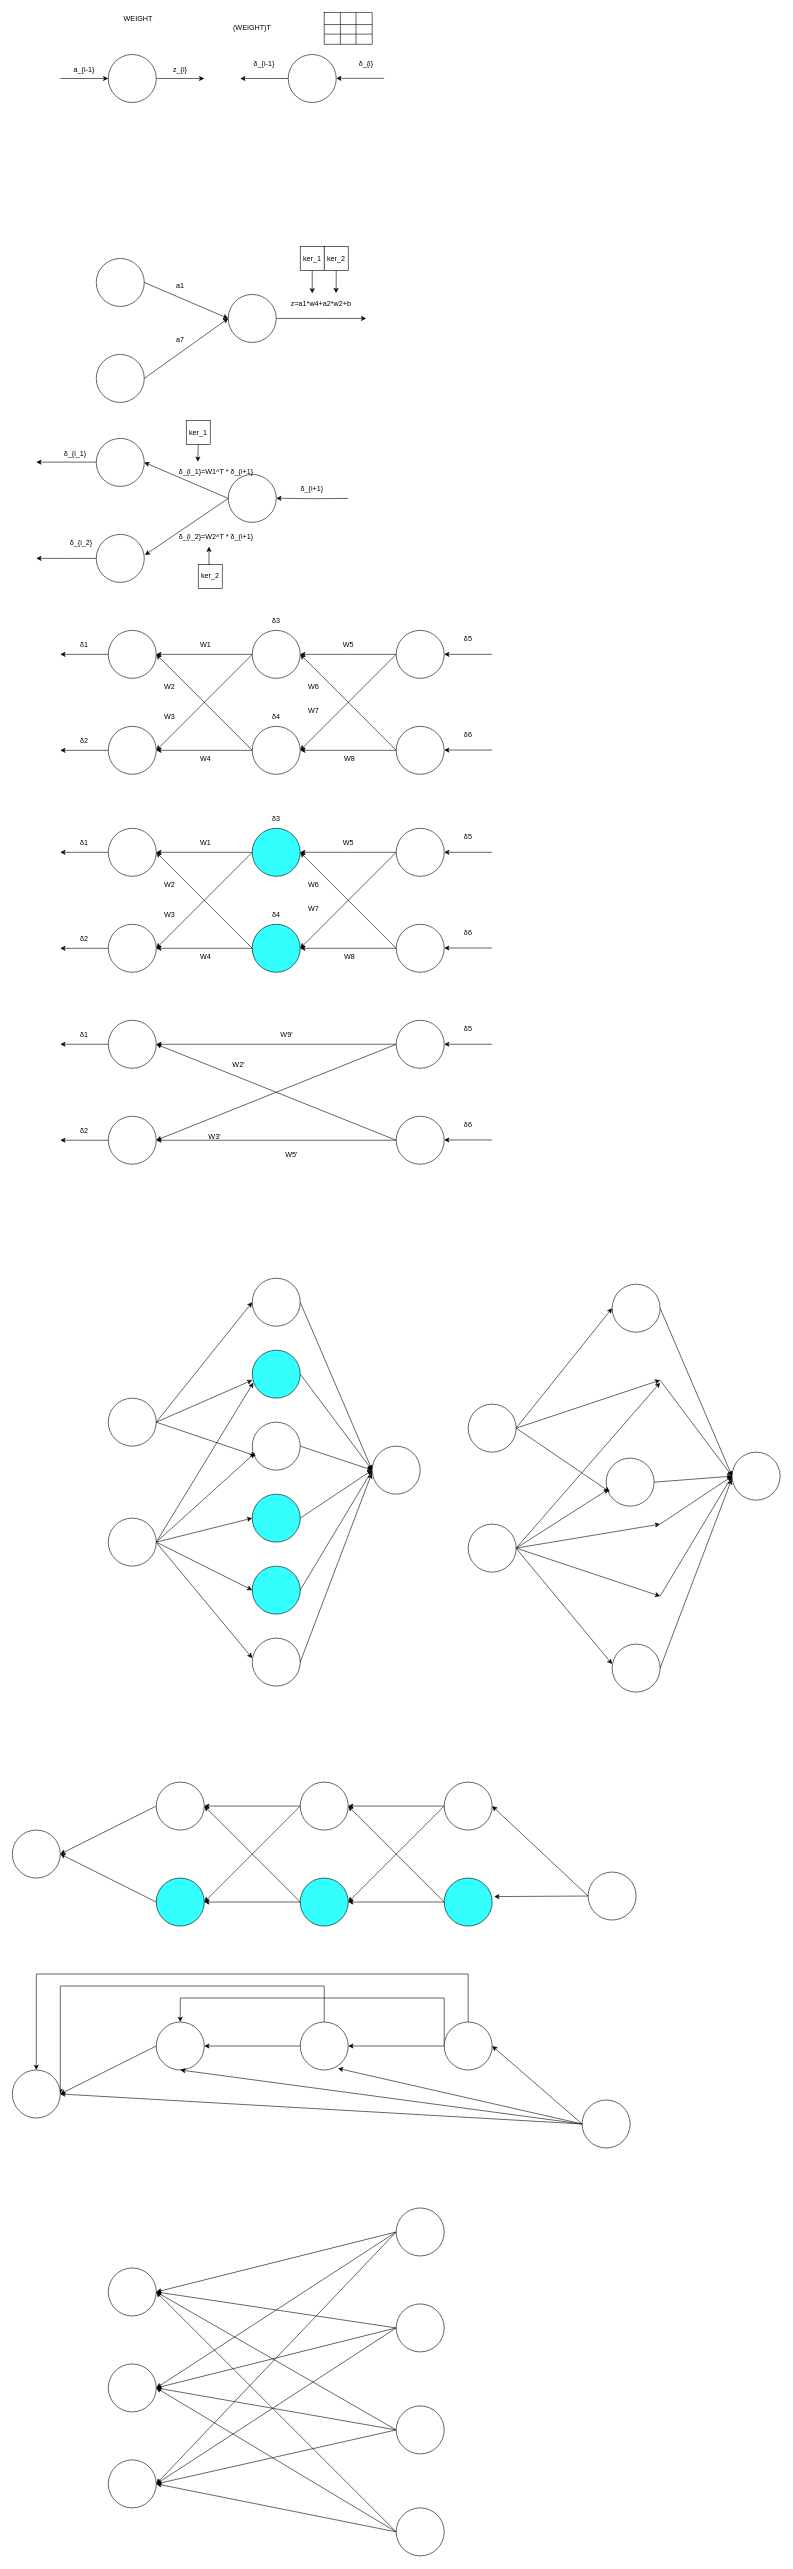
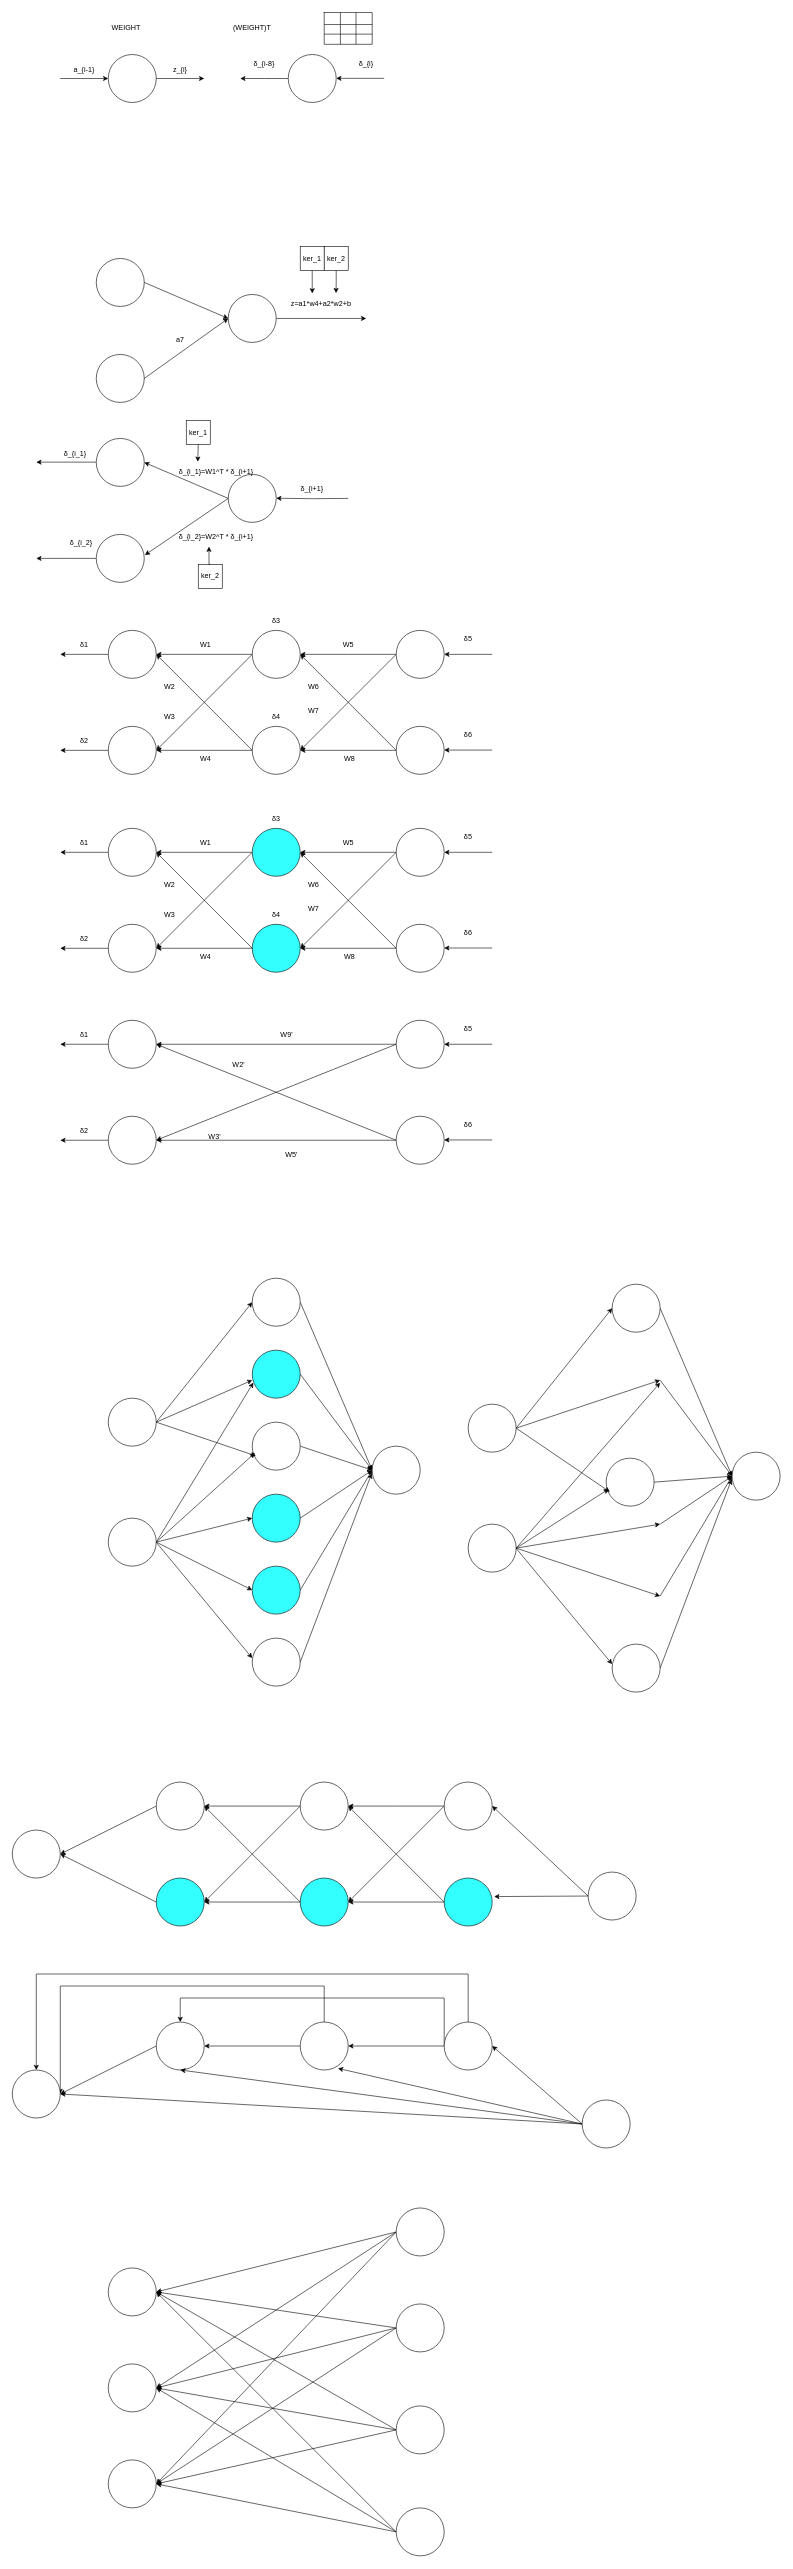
- <mxCell id="11" value="WEIGHT" style="text;html=1;align=center;verticalAlign=middle;whiteSpace=wrap;rounded=0;" vertex="1" parent="1"><mxGeometry x="200" y="15" width="60" height="30" as="geometry" /></mxCell>
+ <mxCell id="11" value="WEIGHT" style="text;html=1;align=center;verticalAlign=middle;whiteSpace=wrap;rounded=0;" vertex="1" parent="1"><mxGeometry x="180" y="30" width="60" height="30" as="geometry" /></mxCell>
- <mxCell id="35" value="δ_{i-1}" style="text;html=1;align=center;verticalAlign=middle;whiteSpace=wrap;rounded=0;" vertex="1" parent="1"><mxGeometry x="410" y="90" width="60" height="30" as="geometry" /></mxCell>
+ <mxCell id="35" value="δ_{i-8}" style="text;html=1;align=center;verticalAlign=middle;whiteSpace=wrap;rounded=0;" vertex="1" parent="1"><mxGeometry x="410" y="90" width="60" height="30" as="geometry" /></mxCell>
- <mxCell id="14" value="a1" style="text;html=1;align=center;verticalAlign=middle;whiteSpace=wrap;rounded=0;" vertex="1" parent="1"><mxGeometry x="270" y="460" width="60" height="30" as="geometry" /></mxCell>
